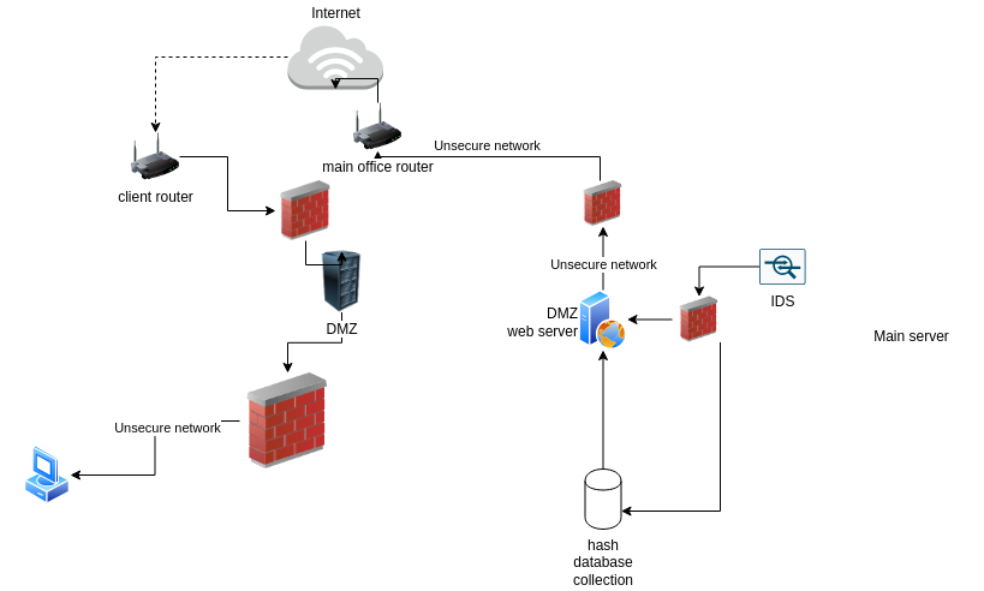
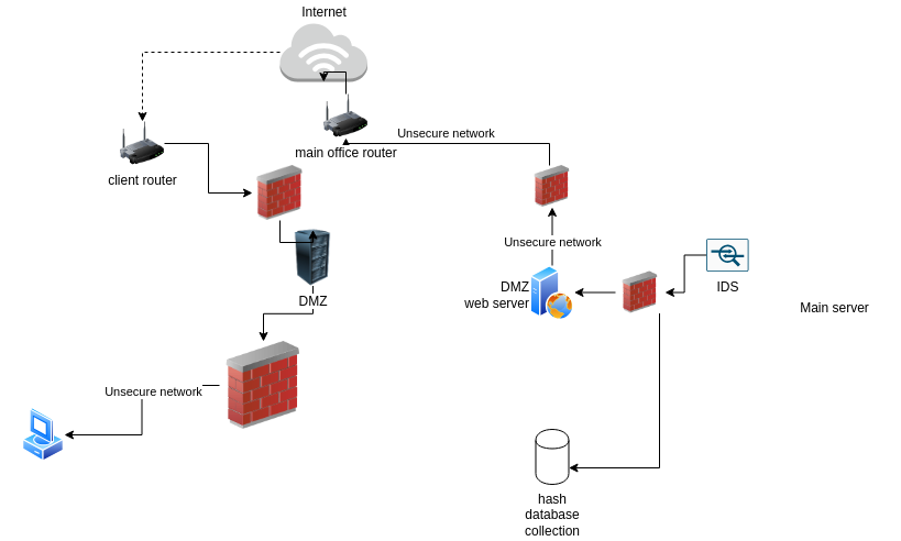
- <mxCell id="8" value="Internet" style="outlineConnect=0;dashed=0;verticalLabelPosition=top;verticalAlign=bottom;align=center;html=1;shape=mxgraph.aws3.internet_3;fillColor=#D2D3D3;gradientColor=none;labelPosition=center;" parent="1" vertex="1"><mxGeometry x="239" y="20" width="79.5" height="54" as="geometry" /></mxCell>
+ <mxCell id="8" value="Internet" style="outlineConnect=0;dashed=0;verticalLabelPosition=top;verticalAlign=bottom;align=center;html=1;shape=mxgraph.aws3.internet_3;fillColor=#D2D3D3;gradientColor=none;labelPosition=center;" parent="1" vertex="1"><mxGeometry x="254" y="20" width="79.5" height="54" as="geometry" /></mxCell>
- <mxCell id="29" value="IDS" style="points=[[0.015,0.015,0],[0.985,0.015,0],[0.985,0.985,0],[0.015,0.985,0],[0.25,0,0],[0.5,0,0],[0.75,0,0],[1,0.25,0],[1,0.5,0],[1,0.75,0],[0.75,1,0],[0.5,1,0],[0.25,1,0],[0,0.75,0],[0,0.5,0],[0,0.25,0]];verticalLabelPosition=bottom;html=1;verticalAlign=top;aspect=fixed;align=center;pointerEvents=1;shape=mxgraph.cisco19.rect;prIcon=ips_ids;fillColor=#FAFAFA;strokeColor=#005073;" vertex="1" parent="1"><mxGeometry x="631.6" y="206.5" width="38.4" height="30" as="geometry" /></mxCell>
+ <mxCell id="29" value="IDS" style="points=[[0.015,0.015,0],[0.985,0.015,0],[0.985,0.985,0],[0.015,0.985,0],[0.25,0,0],[0.5,0,0],[0.75,0,0],[1,0.25,0],[1,0.5,0],[1,0.75,0],[0.75,1,0],[0.5,1,0],[0.25,1,0],[0,0.75,0],[0,0.5,0],[0,0.25,0]];verticalLabelPosition=bottom;html=1;verticalAlign=top;aspect=fixed;align=center;pointerEvents=1;shape=mxgraph.cisco19.rect;prIcon=ips_ids;fillColor=#FAFAFA;strokeColor=#005073;" vertex="1" parent="1"><mxGeometry x="641.6" y="216.5" width="38.4" height="30" as="geometry" /></mxCell>
- <mxCell id="27" style="edgeStyle=orthogonalEdgeStyle;rounded=0;orthogonalLoop=1;jettySize=auto;html=1;" edge="1" parent="1" source="28" target="25"><mxGeometry relative="1" as="geometry" /></mxCell>
